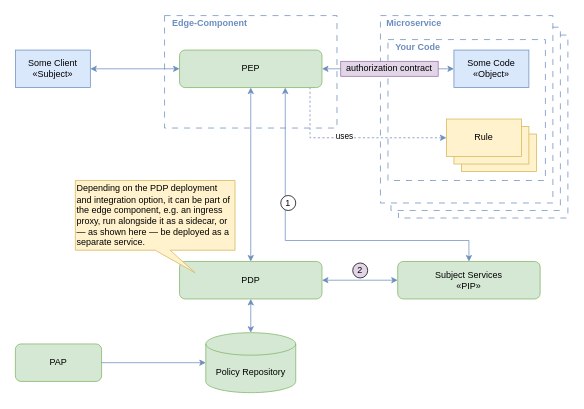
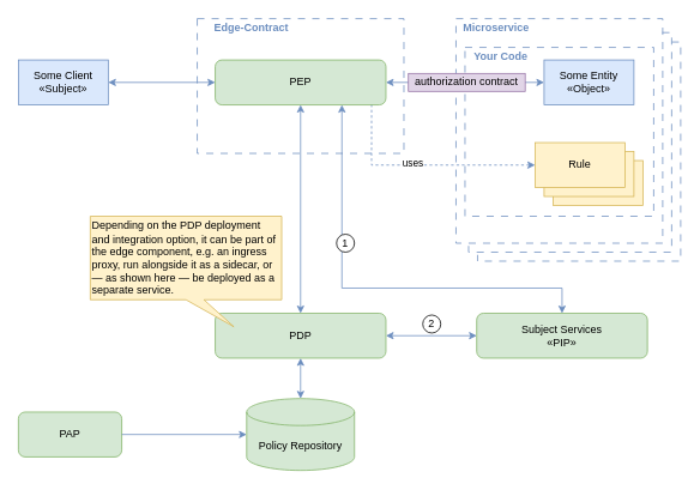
- <mxCell id="27" value="Edge-Component" style="text;html=1;align=center;verticalAlign=middle;whiteSpace=wrap;rounded=0;fillColor=none;fontColor=#6C8EBF;fontStyle=1" parent="1" vertex="1"><mxGeometry x="219" y="20" width="121" height="19" as="geometry" /></mxCell>
+ <mxCell id="27" value="Edge-Contract" style="text;html=1;align=center;verticalAlign=middle;whiteSpace=wrap;rounded=0;fillColor=none;fontColor=#6C8EBF;fontStyle=1" parent="1" vertex="1"><mxGeometry x="219" y="20" width="121" height="19" as="geometry" /></mxCell>
- <mxCell id="17" value="Some Code&lt;br&gt;«Object»" style="rounded=0;whiteSpace=wrap;html=1;fillColor=#dae8fc;strokeColor=#6c8ebf;" parent="1" vertex="1"><mxGeometry x="605" y="66" width="100" height="50" as="geometry" /></mxCell>
+ <mxCell id="17" value="Some Entity&lt;br&gt;«Object»" style="rounded=0;whiteSpace=wrap;html=1;fillColor=#dae8fc;strokeColor=#6c8ebf;" parent="1" vertex="1"><mxGeometry x="605" y="66" width="100" height="50" as="geometry" /></mxCell>
- <mxCell id="30" value="2" style="ellipse;whiteSpace=wrap;html=1;aspect=fixed;fillColor=#e1d5e7;" parent="1" vertex="1"><mxGeometry x="470" y="350" width="20" height="20" as="geometry" /></mxCell>
+ <mxCell id="30" value="2" style="ellipse;whiteSpace=wrap;html=1;aspect=fixed;" parent="1" vertex="1"><mxGeometry x="470" y="350" width="20" height="20" as="geometry" /></mxCell>
